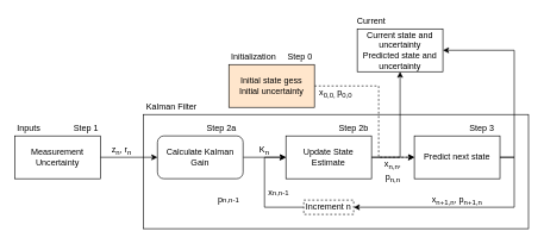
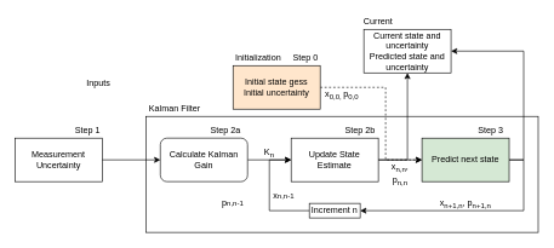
- <mxCell id="3" value="Inputs" style="text;html=1;strokeColor=none;fillColor=none;align=center;verticalAlign=middle;whiteSpace=wrap;rounded=0;" vertex="1" parent="1"><mxGeometry x="20" y="170" width="40" height="20" as="geometry" /></mxCell>
+ <mxCell id="3" value="Inputs" style="text;html=1;strokeColor=none;fillColor=none;align=center;verticalAlign=middle;whiteSpace=wrap;rounded=0;" vertex="1" parent="1"><mxGeometry x="115" y="105" width="40" height="20" as="geometry" /></mxCell>
- <mxCell id="33" value="z&lt;sub&gt;n&lt;/sub&gt;, r&lt;sub&gt;n&lt;/sub&gt;" style="text;html=1;strokeColor=none;fillColor=none;align=center;verticalAlign=middle;whiteSpace=wrap;rounded=0;" vertex="1" parent="1"><mxGeometry x="150" y="200" width="40" height="20" as="geometry" /></mxCell>
- <mxCell id="16" value="Predict next state" style="rounded=0;whiteSpace=wrap;html=1;" vertex="1" parent="1"><mxGeometry x="580" y="190" width="120" height="60" as="geometry" /></mxCell>
+ <mxCell id="16" value="Predict next state" style="rounded=0;whiteSpace=wrap;html=1;fillColor=#d5e8d4;" vertex="1" parent="1"><mxGeometry x="580" y="190" width="120" height="60" as="geometry" /></mxCell>
- <mxCell id="19" value="Increment n" style="rounded=0;whiteSpace=wrap;html=1;dashed=1;" vertex="1" parent="1"><mxGeometry x="425" y="280" width="70" height="20" as="geometry" /></mxCell>
+ <mxCell id="19" value="Increment n" style="rounded=0;whiteSpace=wrap;html=1;" vertex="1" parent="1"><mxGeometry x="425" y="280" width="70" height="20" as="geometry" /></mxCell>
